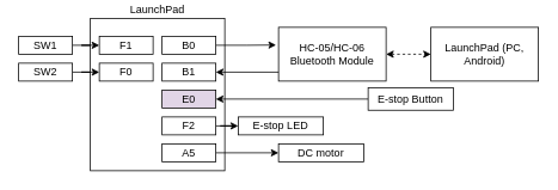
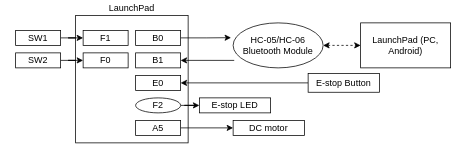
- <mxCell id="8" value="HC-05/HC-06 Bluetooth Module" style="rounded=0;whiteSpace=wrap;html=1;" parent="1" vertex="1"><mxGeometry x="310" y="30" width="120" height="60" as="geometry" /></mxCell>
+ <mxCell id="8" value="HC-05/HC-06 Bluetooth Module" style="ellipse;whiteSpace=wrap;html=1;" parent="1" vertex="1"><mxGeometry x="310" y="30" width="120" height="60" as="geometry" /></mxCell>
- <mxCell id="10" value="E0" style="rounded=0;whiteSpace=wrap;html=1;fillColor=#e1d5e7;" vertex="1" parent="1"><mxGeometry x="180" y="100" width="60" height="20" as="geometry" /></mxCell>
+ <mxCell id="10" value="E0" style="rounded=0;whiteSpace=wrap;html=1;" vertex="1" parent="1"><mxGeometry x="180" y="100" width="60" height="20" as="geometry" /></mxCell>
- <mxCell id="15" value="F2" style="rounded=0;whiteSpace=wrap;html=1;" vertex="1" parent="1"><mxGeometry x="180" y="130" width="60" height="20" as="geometry" /></mxCell>
+ <mxCell id="15" value="F2" style="ellipse;whiteSpace=wrap;html=1;" vertex="1" parent="1"><mxGeometry x="180" y="130" width="60" height="20" as="geometry" /></mxCell>
